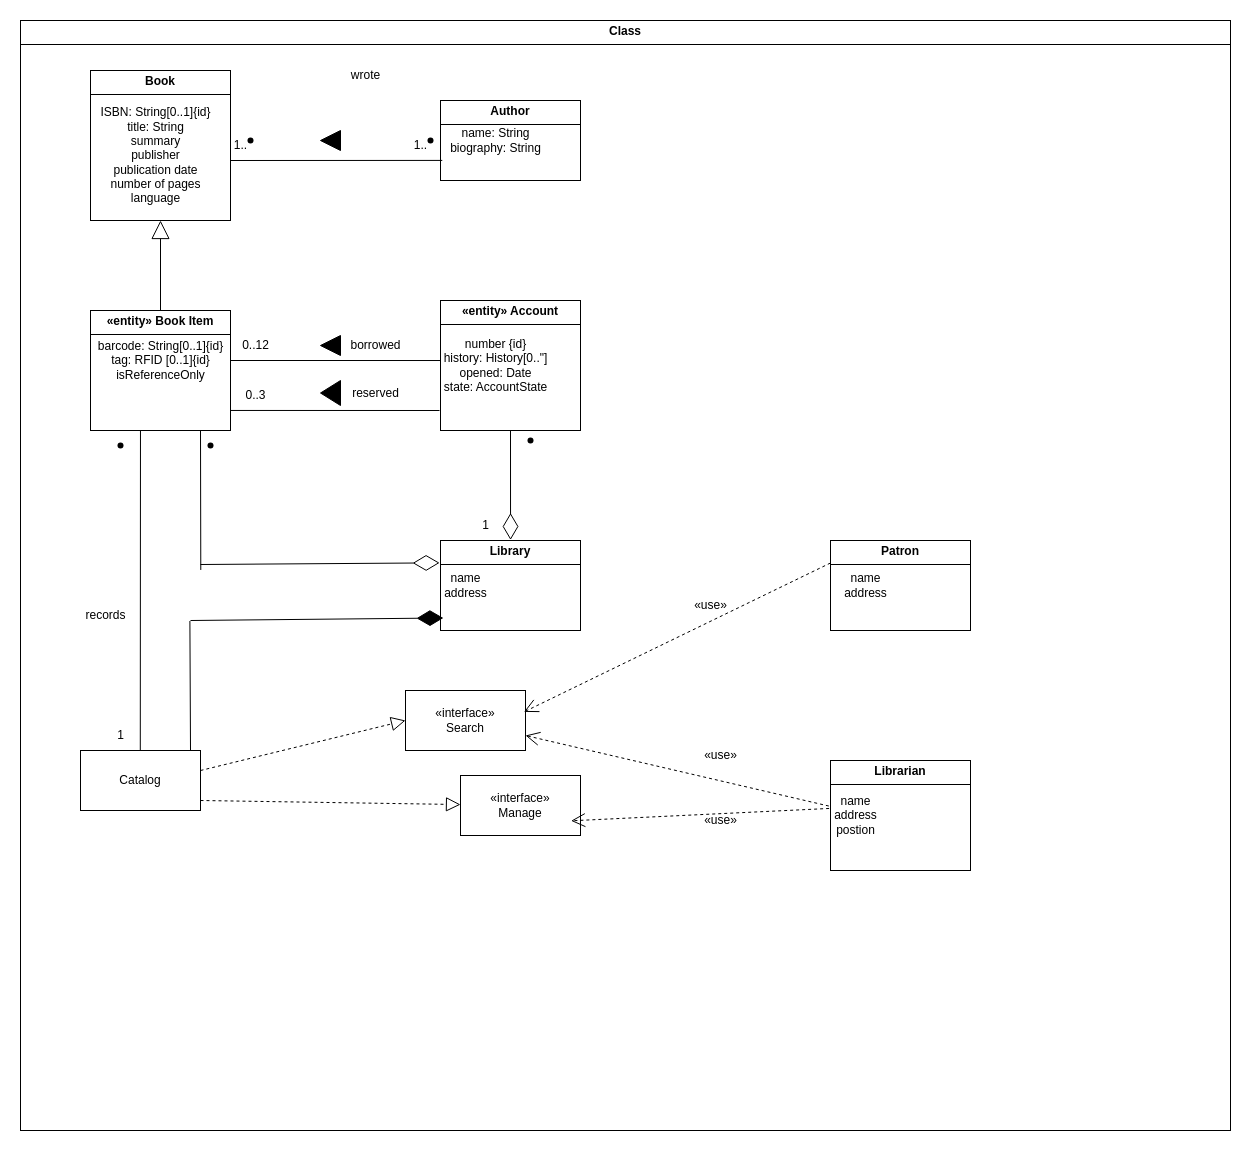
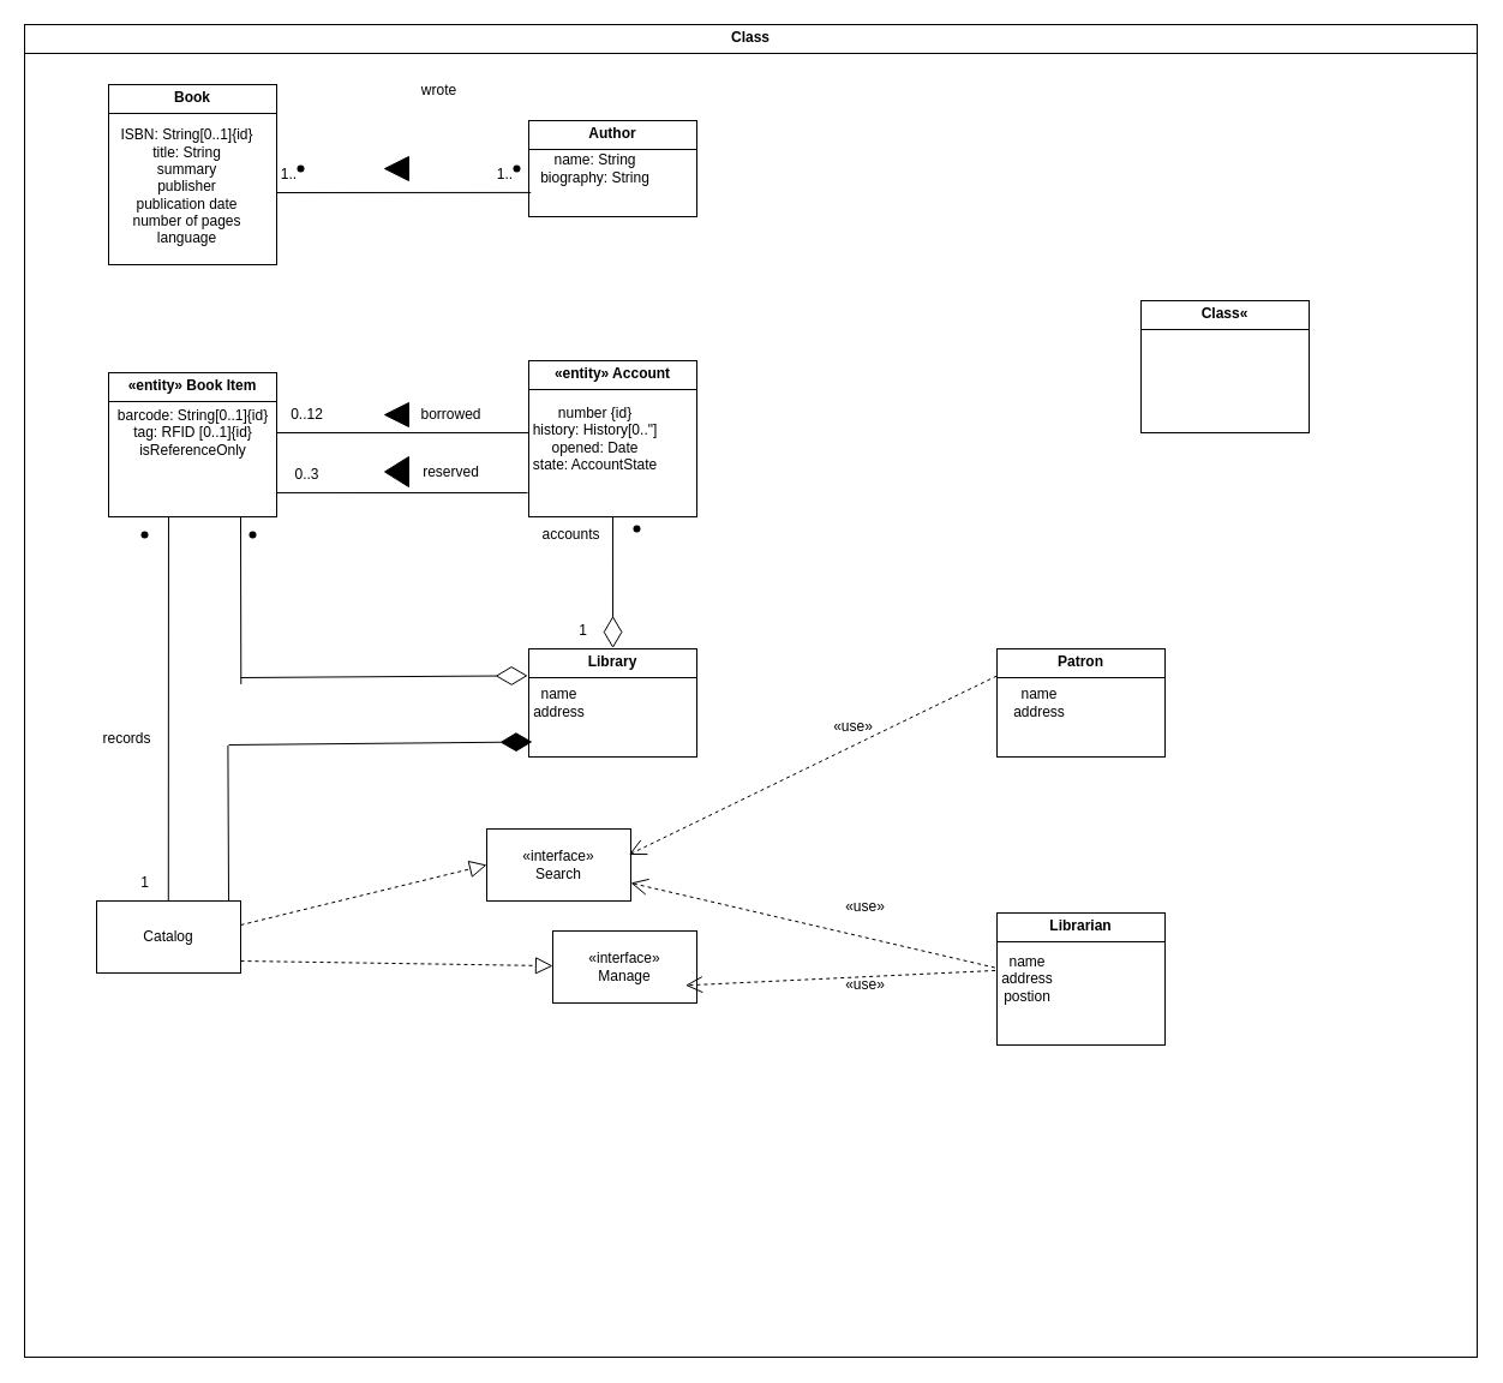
- <mxCell id="6" value="" style="endArrow=block;endSize=16;endFill=0;html=1;rounded=0;exitX=0.5;exitY=0;exitDx=0;exitDy=0;entryX=0.5;entryY=1;entryDx=0;entryDy=0;" edge="1" parent="1" source="5" target="3"><mxGeometry width="160" relative="1" as="geometry"><mxPoint x="170" y="240" as="sourcePoint" /><mxPoint x="330" y="240" as="targetPoint" /></mxGeometry></mxCell>
+ <mxCell id="57" value="&lt;p style=&quot;margin:0px;margin-top:4px;text-align:center;&quot;&gt;&lt;b&gt;Class«&lt;/b&gt;&lt;/p&gt;&lt;hr size=&quot;1&quot; style=&quot;border-style:solid;&quot;&gt;&lt;div style=&quot;height:2px;&quot;&gt;&lt;/div&gt;" style="verticalAlign=top;align=left;overflow=fill;html=1;whiteSpace=wrap;" vertex="1" parent="1"><mxGeometry x="950" y="250" width="140" height="110" as="geometry" /></mxCell>
+ <mxCell id="40" value="accounts" style="text;html=1;align=center;verticalAlign=middle;resizable=0;points=[];autosize=1;strokeColor=none;fillColor=none;" vertex="1" parent="1"><mxGeometry x="440" y="430" width="70" height="30" as="geometry" /></mxCell>
